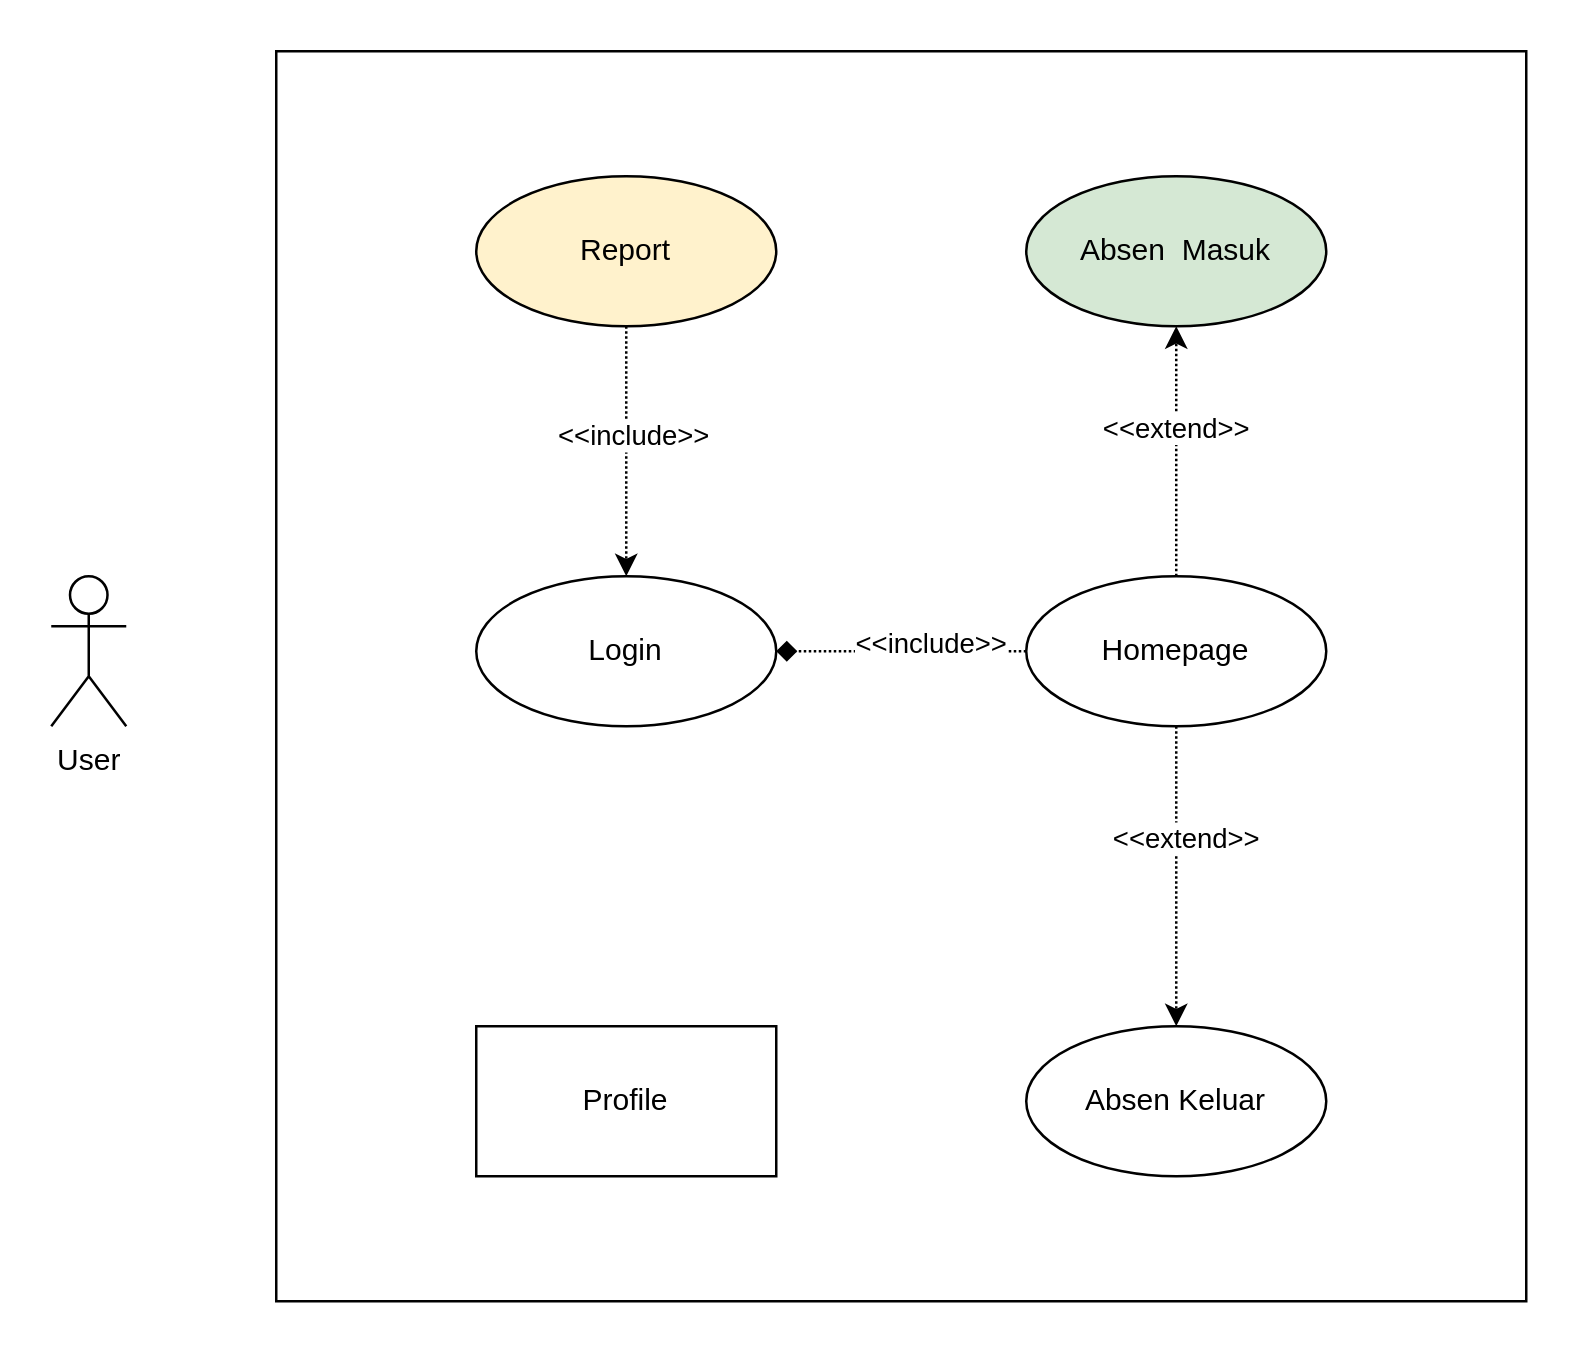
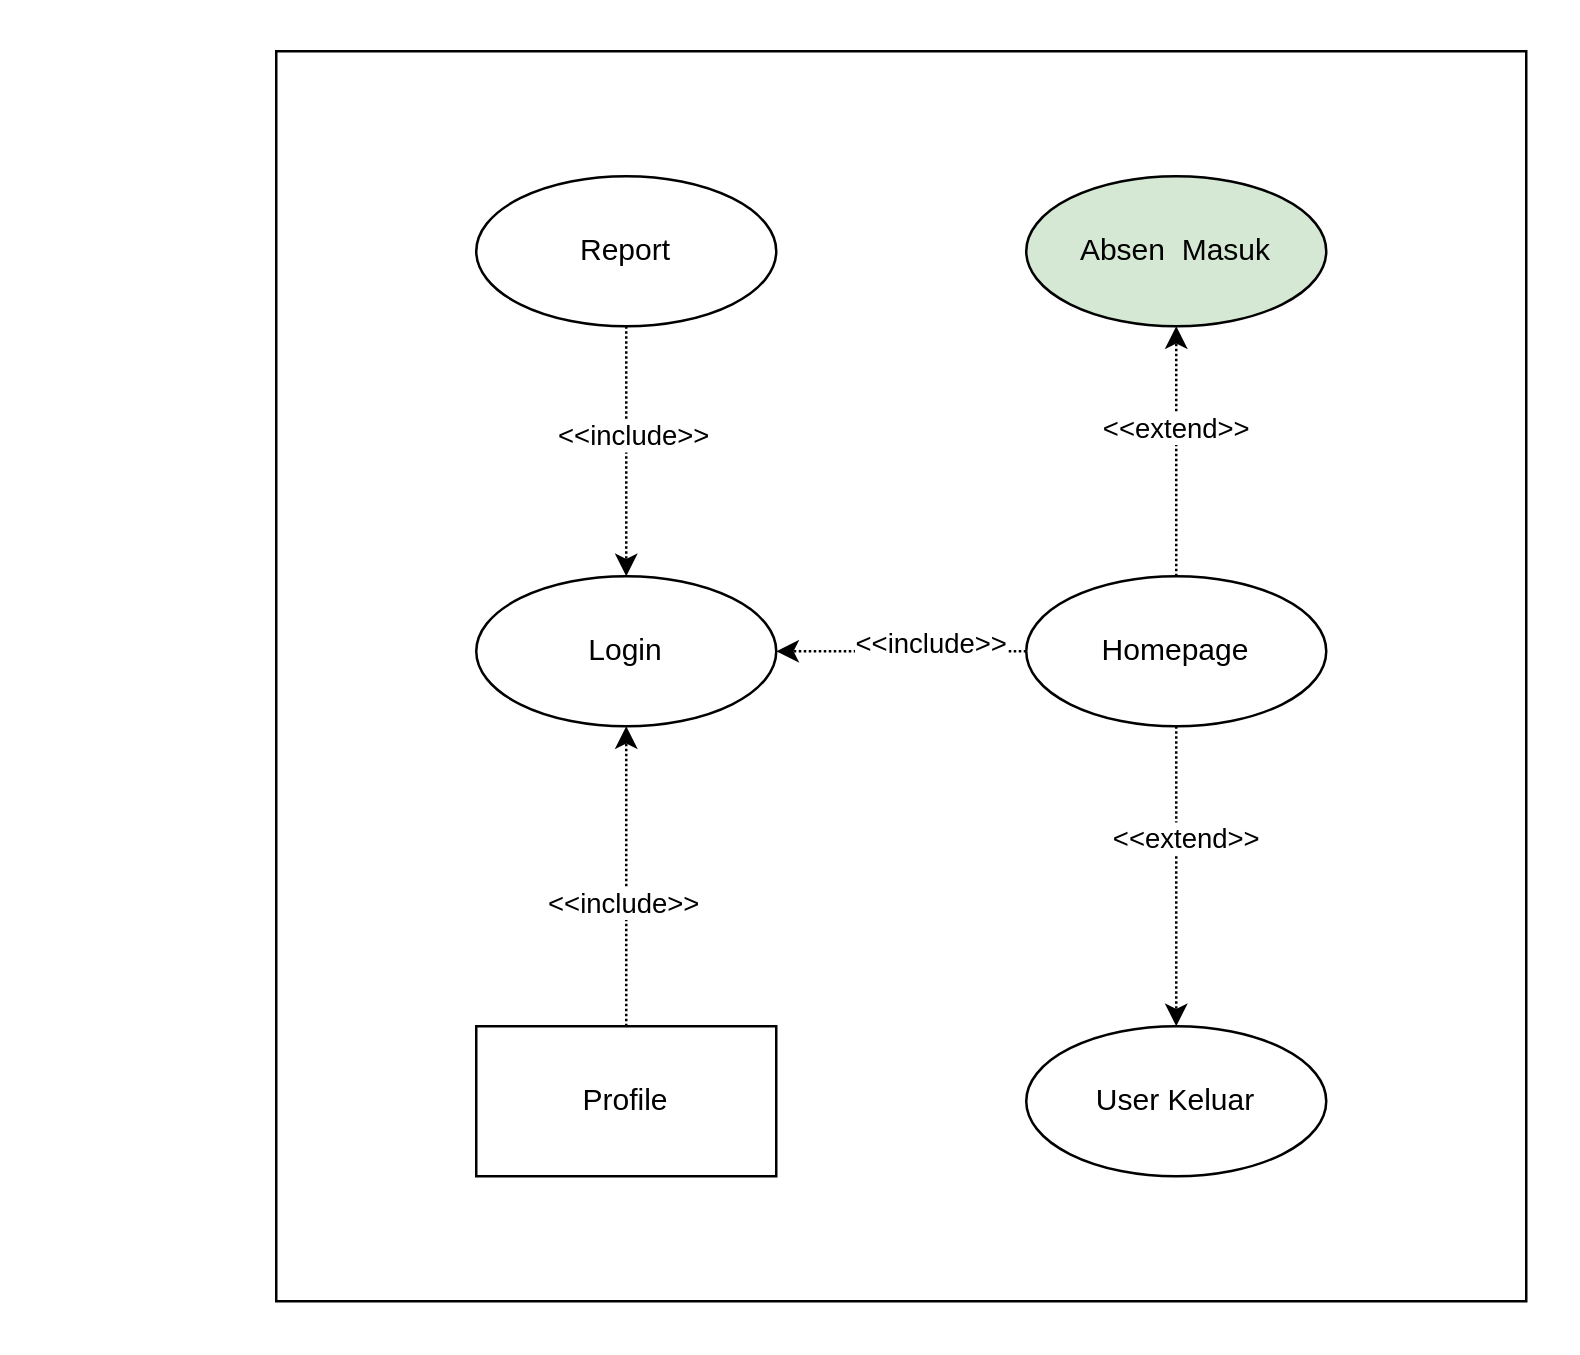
- <mxCell id="7" value="Report" style="ellipse;whiteSpace=wrap;html=1;fillColor=#fff2cc;" vertex="1" parent="1"><mxGeometry x="190" y="70" width="120" height="60" as="geometry" /></mxCell>
+ <mxCell id="7" value="Report" style="ellipse;whiteSpace=wrap;html=1;" vertex="1" parent="1"><mxGeometry x="190" y="70" width="120" height="60" as="geometry" /></mxCell>
- <mxCell id="4" value="User" style="shape=umlActor;verticalLabelPosition=bottom;verticalAlign=top;html=1;outlineConnect=0;" vertex="1" parent="1"><mxGeometry x="20" y="230" width="30" height="60" as="geometry" /></mxCell>
- <mxCell id="11" style="edgeStyle=none;html=1;exitX=0;exitY=0.5;exitDx=0;exitDy=0;dashed=1;dashPattern=1 1;endArrow=diamond;" edge="1" parent="1" source="17" target="3"><mxGeometry relative="1" as="geometry" /></mxCell>
+ <mxCell id="11" style="edgeStyle=none;html=1;exitX=0;exitY=0.5;exitDx=0;exitDy=0;dashed=1;dashPattern=1 1;" edge="1" parent="1" source="17" target="3"><mxGeometry relative="1" as="geometry" /></mxCell>
+ <mxCell id="8" style="edgeStyle=none;html=1;exitX=0.5;exitY=0;exitDx=0;exitDy=0;entryX=0.5;entryY=1;entryDx=0;entryDy=0;dashed=1;dashPattern=1 1;" edge="1" parent="1" source="10" target="3"><mxGeometry relative="1" as="geometry" /></mxCell>
+ <mxCell id="9" value="&amp;lt;&amp;lt;include&amp;gt;&amp;gt;" style="edgeLabel;html=1;align=center;verticalAlign=middle;resizable=0;points=[];" vertex="1" connectable="0" parent="8"><mxGeometry x="-0.171" y="2" relative="1" as="geometry"><mxPoint as="offset" /></mxGeometry></mxCell>
- <mxCell id="19" value="Absen Keluar" style="ellipse;whiteSpace=wrap;html=1;" vertex="1" parent="1"><mxGeometry x="410" y="410" width="120" height="60" as="geometry" /></mxCell>
+ <mxCell id="19" value="User Keluar" style="ellipse;whiteSpace=wrap;html=1;" vertex="1" parent="1"><mxGeometry x="410" y="410" width="120" height="60" as="geometry" /></mxCell>
